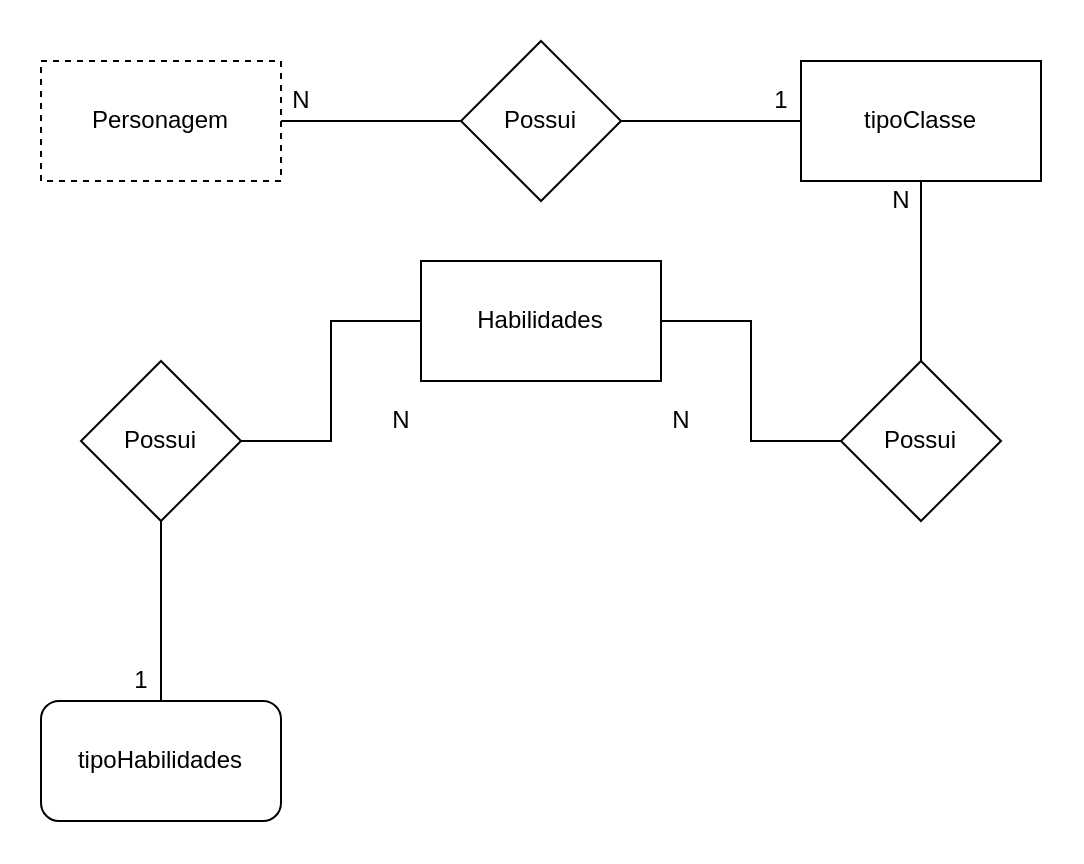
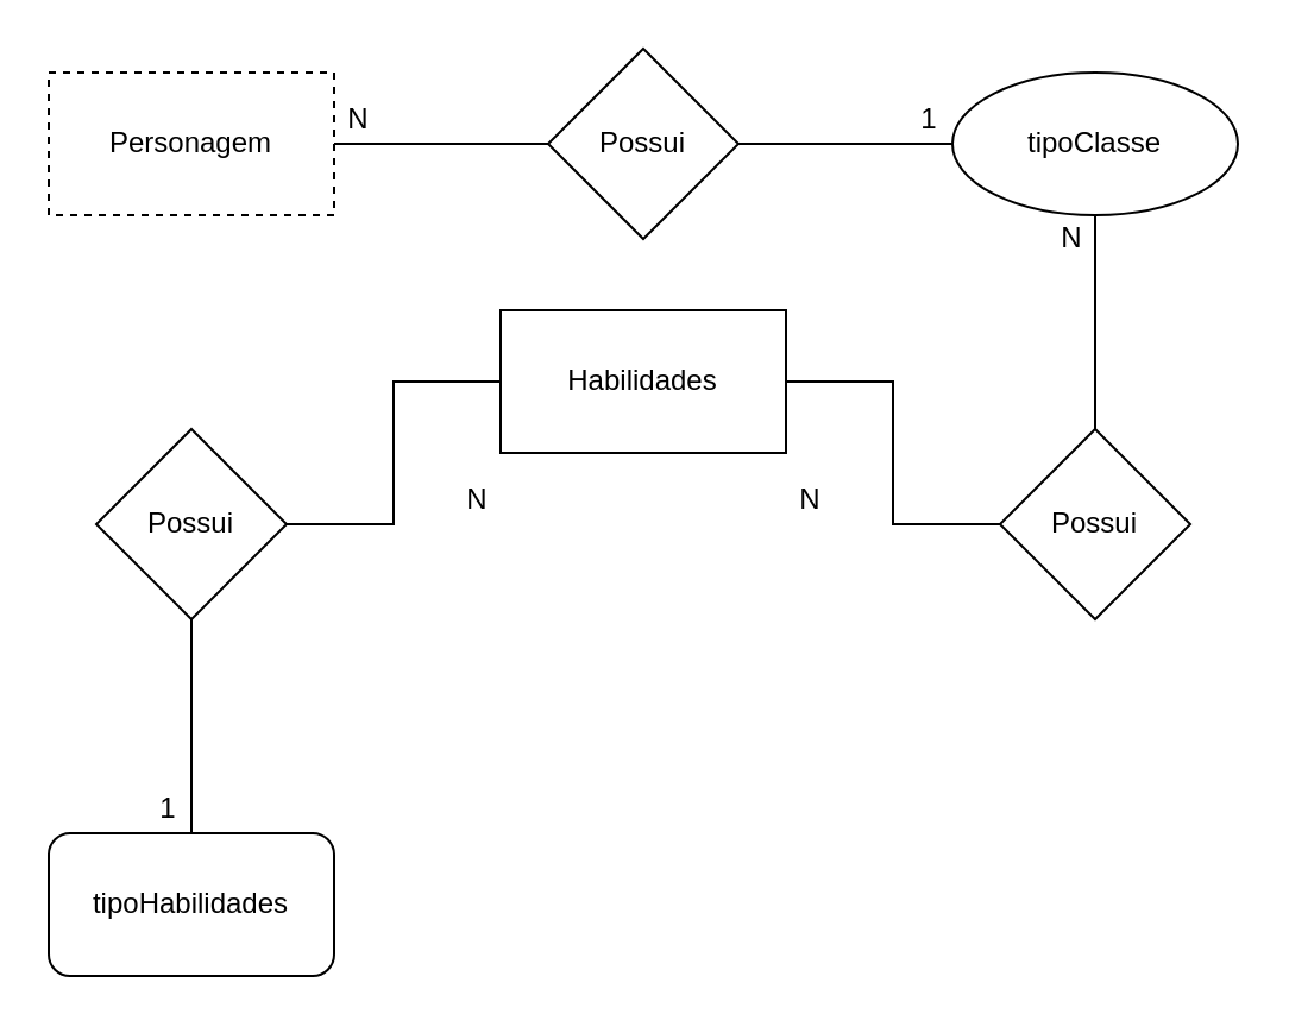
- <mxCell id="7" value="tipoClasse" style="whiteSpace=wrap;html=1;" parent="1" vertex="1"><mxGeometry x="400" y="30" width="120" height="60" as="geometry" /></mxCell>
+ <mxCell id="7" value="tipoClasse" style="ellipse;whiteSpace=wrap;html=1;" parent="1" vertex="1"><mxGeometry x="400" y="30" width="120" height="60" as="geometry" /></mxCell>
